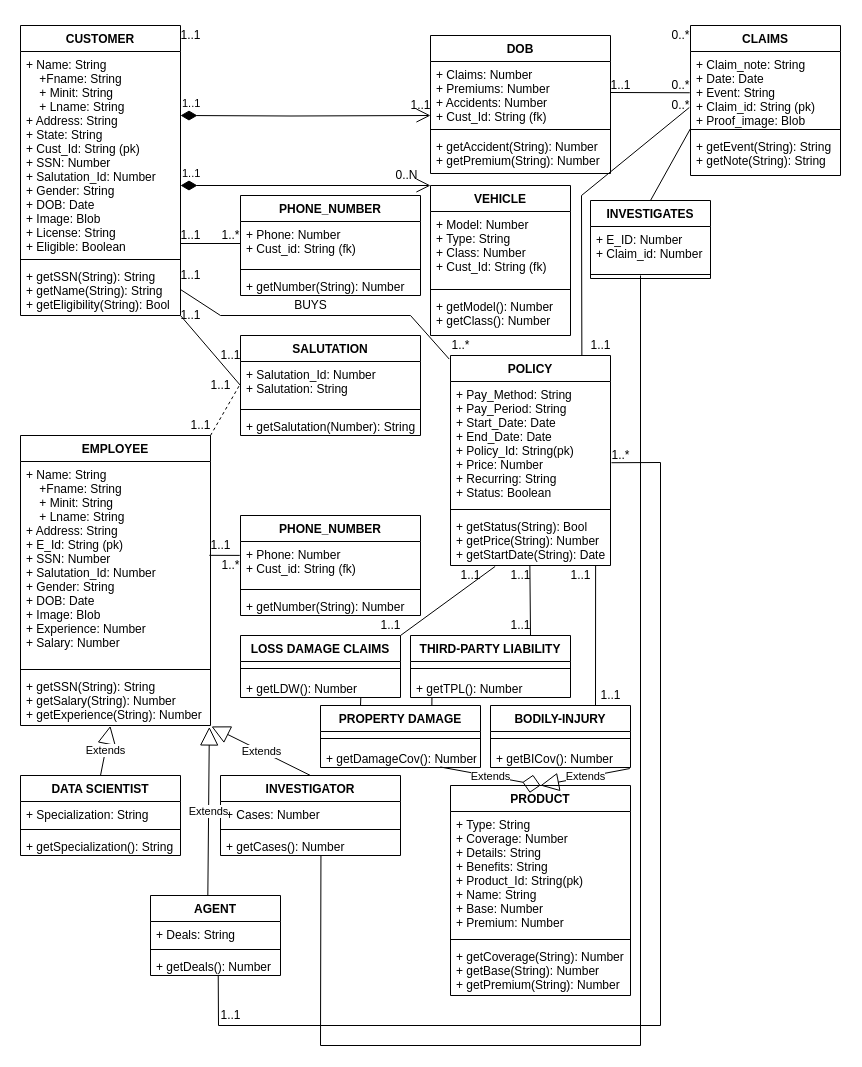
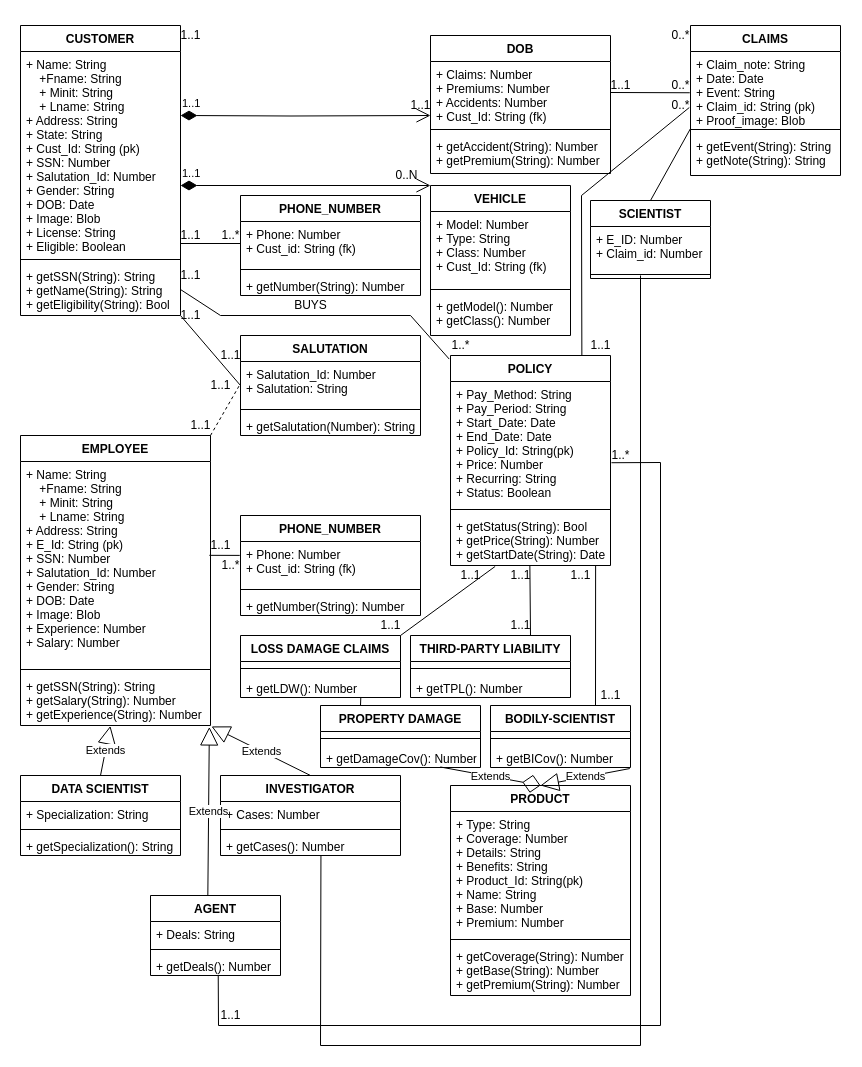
- <mxCell id="111" value="INVESTIGATES" style="swimlane;fontStyle=1;align=center;verticalAlign=top;childLayout=stackLayout;horizontal=1;startSize=26;horizontalStack=0;resizeParent=1;resizeParentMax=0;resizeLast=0;collapsible=1;marginBottom=0;" vertex="1" parent="1"><mxGeometry x="590" y="200" width="120" height="78" as="geometry" /></mxCell>
+ <mxCell id="111" value="SCIENTIST" style="swimlane;fontStyle=1;align=center;verticalAlign=top;childLayout=stackLayout;horizontal=1;startSize=26;horizontalStack=0;resizeParent=1;resizeParentMax=0;resizeLast=0;collapsible=1;marginBottom=0;" vertex="1" parent="1"><mxGeometry x="590" y="200" width="120" height="78" as="geometry" /></mxCell>
- <mxCell id="79" value="" style="endArrow=none;html=1;rounded=0;exitX=0.134;exitY=1.024;exitDx=0;exitDy=0;exitPerimeter=0;entryX=0.696;entryY=-0.002;entryDx=0;entryDy=0;entryPerimeter=0;" edge="1" parent="1" source="74" target="75"><mxGeometry width="50" height="50" relative="1" as="geometry"><mxPoint x="370.32" y="706.472" as="sourcePoint" /><mxPoint x="370" y="715" as="targetPoint" /></mxGeometry></mxCell>
- <mxCell id="80" value="BODILY-INJURY" style="swimlane;fontStyle=1;align=center;verticalAlign=top;childLayout=stackLayout;horizontal=1;startSize=26;horizontalStack=0;resizeParent=1;resizeParentMax=0;resizeLast=0;collapsible=1;marginBottom=0;" vertex="1" parent="1"><mxGeometry x="490" y="705" width="140" height="62" as="geometry" /></mxCell>
+ <mxCell id="80" value="BODILY-SCIENTIST" style="swimlane;fontStyle=1;align=center;verticalAlign=top;childLayout=stackLayout;horizontal=1;startSize=26;horizontalStack=0;resizeParent=1;resizeParentMax=0;resizeLast=0;collapsible=1;marginBottom=0;" vertex="1" parent="1"><mxGeometry x="490" y="705" width="140" height="62" as="geometry" /></mxCell>
